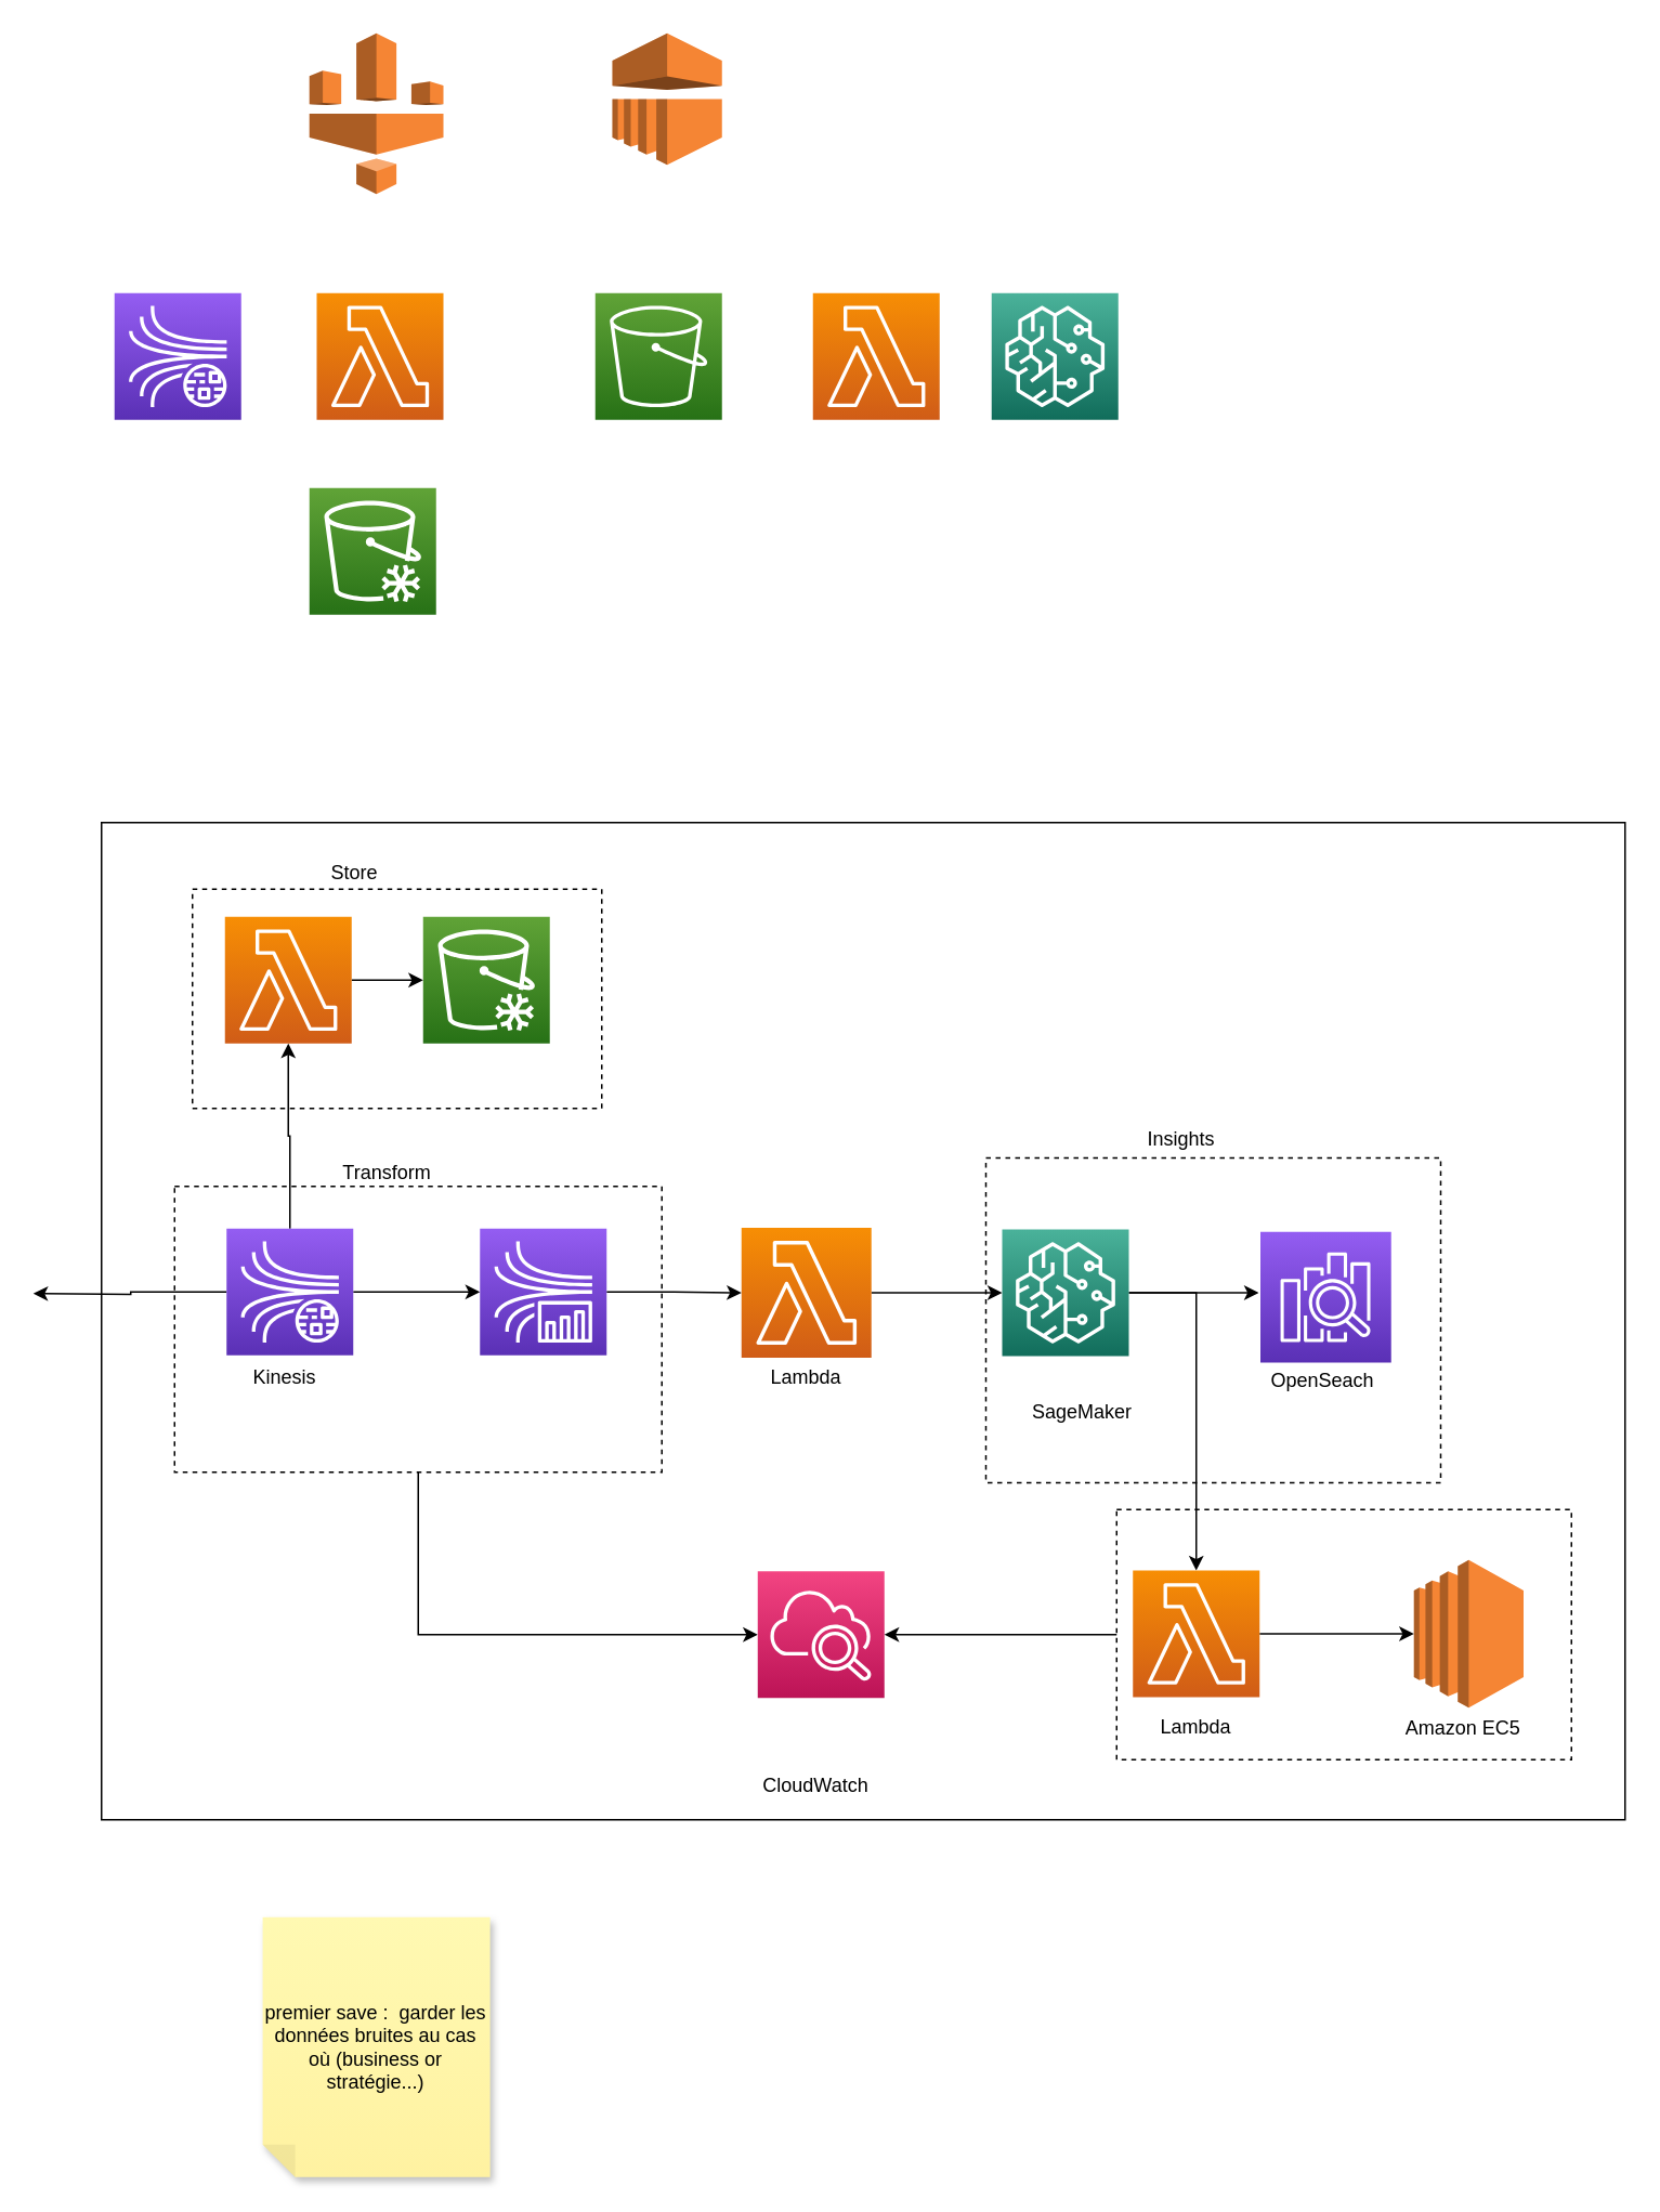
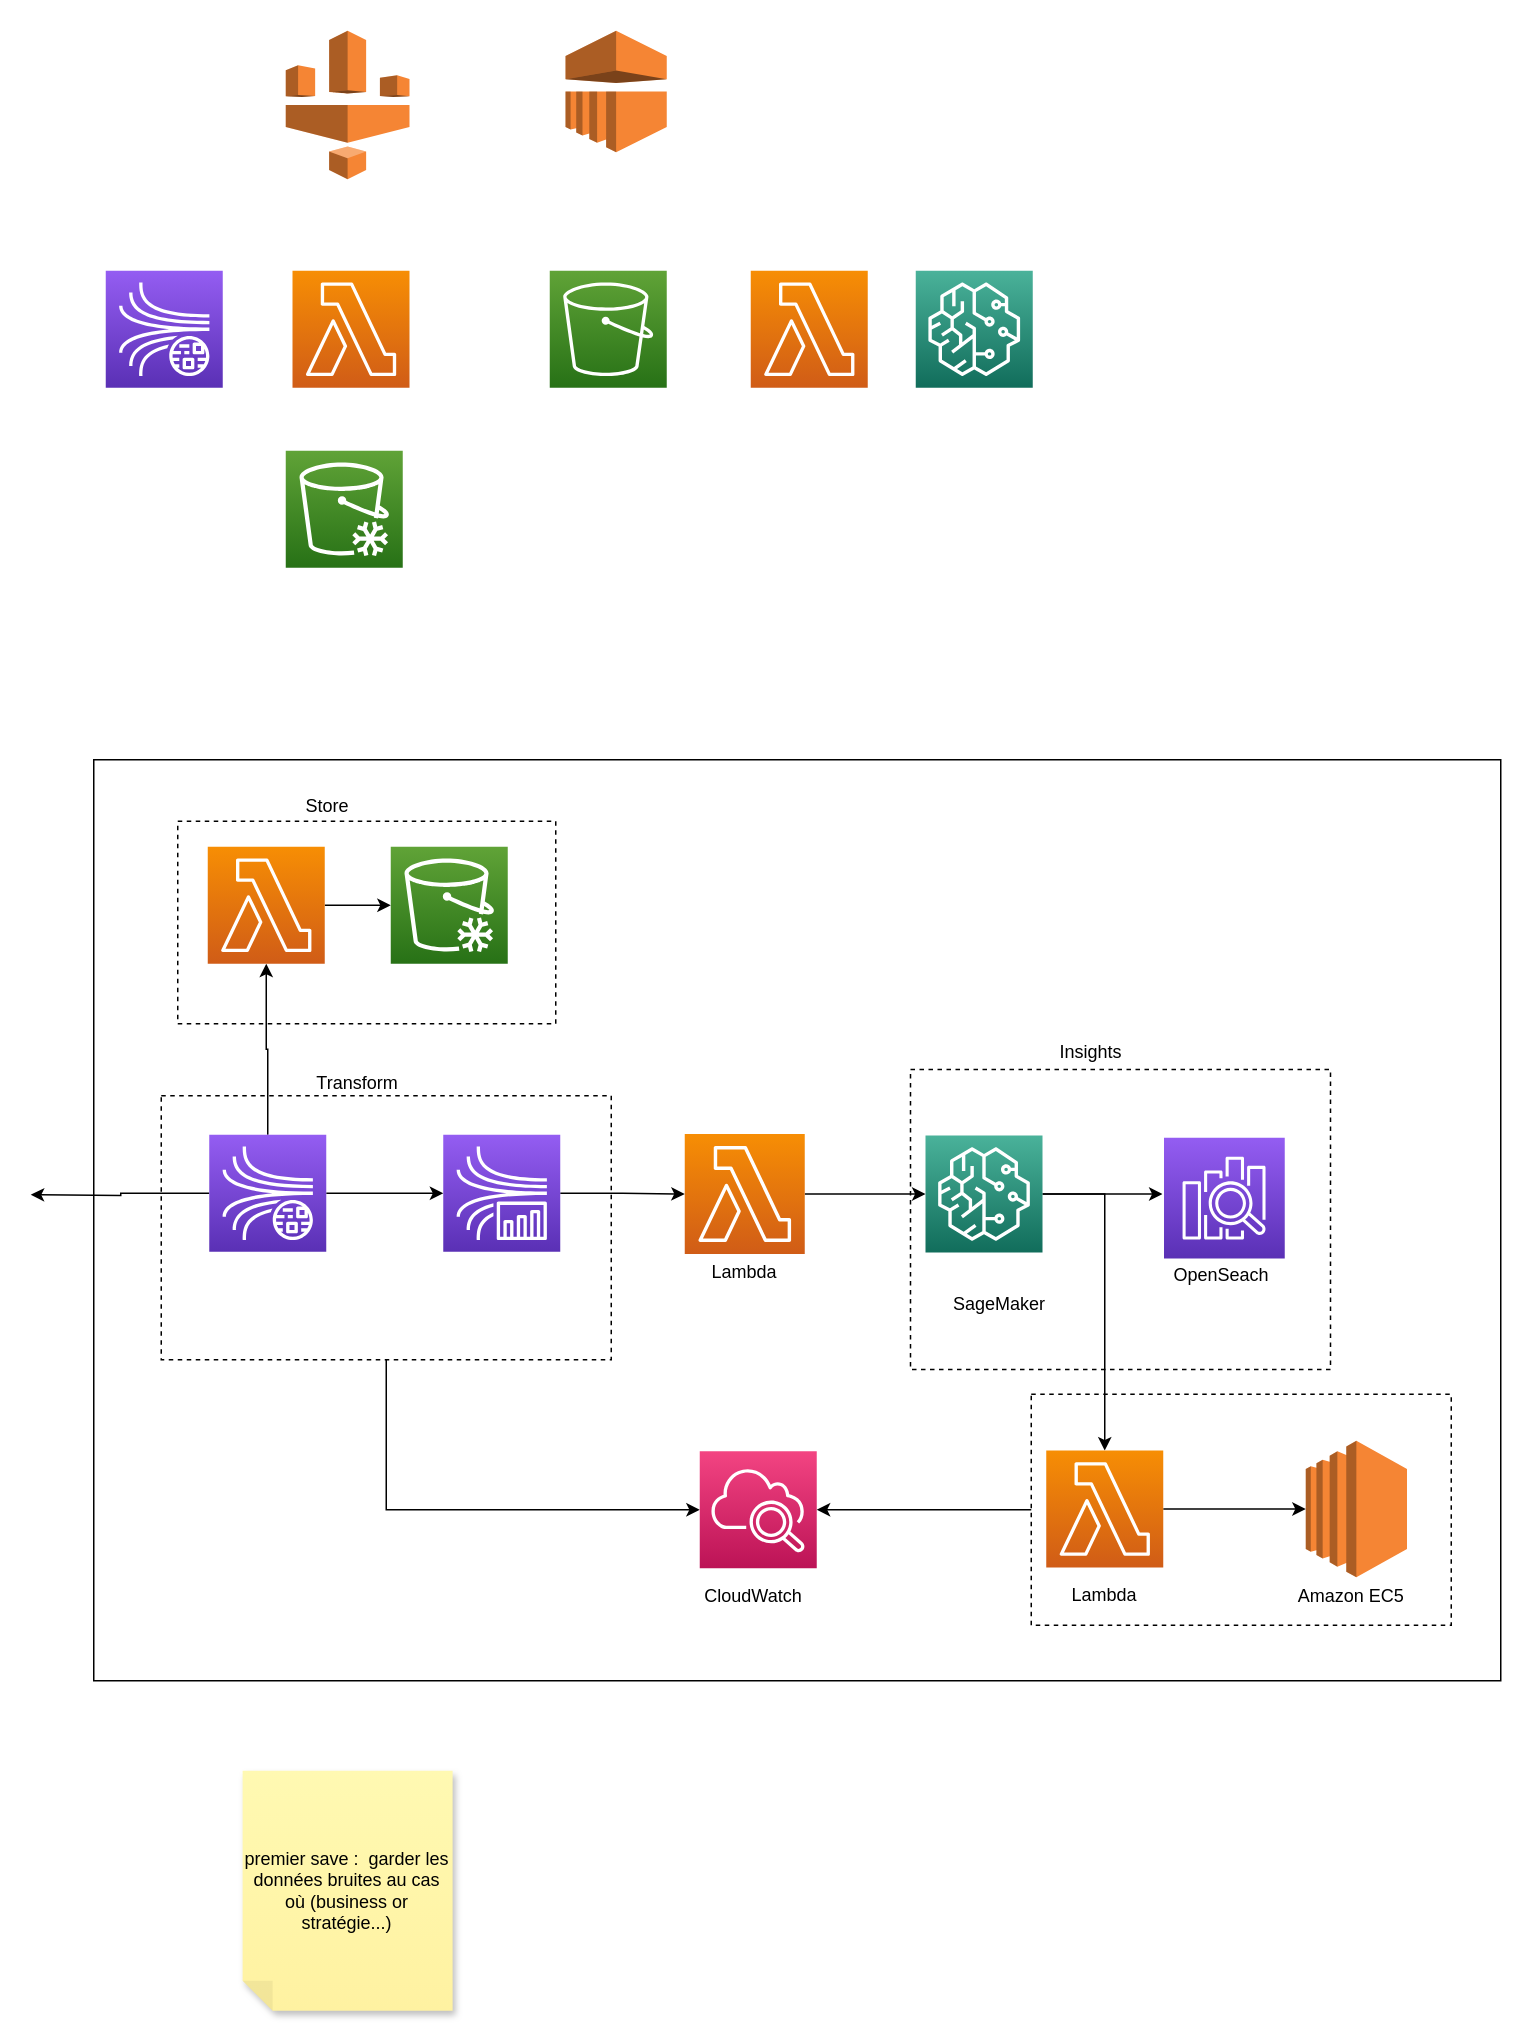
- <mxCell id="46" value="Kinesis" style="text;html=1;strokeColor=none;fillColor=none;align=center;verticalAlign=middle;whiteSpace=wrap;rounded=0;" vertex="1" parent="1"><mxGeometry x="145" y="837" width="60" height="22.5" as="geometry" /></mxCell>
- <mxCell id="45" value="CloudWatch" style="text;html=1;strokeColor=none;fillColor=none;align=center;verticalAlign=middle;whiteSpace=wrap;rounded=0;" vertex="1" parent="1"><mxGeometry x="472" y="1088" width="60" height="22.5" as="geometry" /></mxCell>
+ <mxCell id="45" value="CloudWatch" style="text;html=1;strokeColor=none;fillColor=none;align=center;verticalAlign=middle;whiteSpace=wrap;rounded=0;" vertex="1" parent="1"><mxGeometry x="472" y="1053" width="60" height="22.5" as="geometry" /></mxCell>
